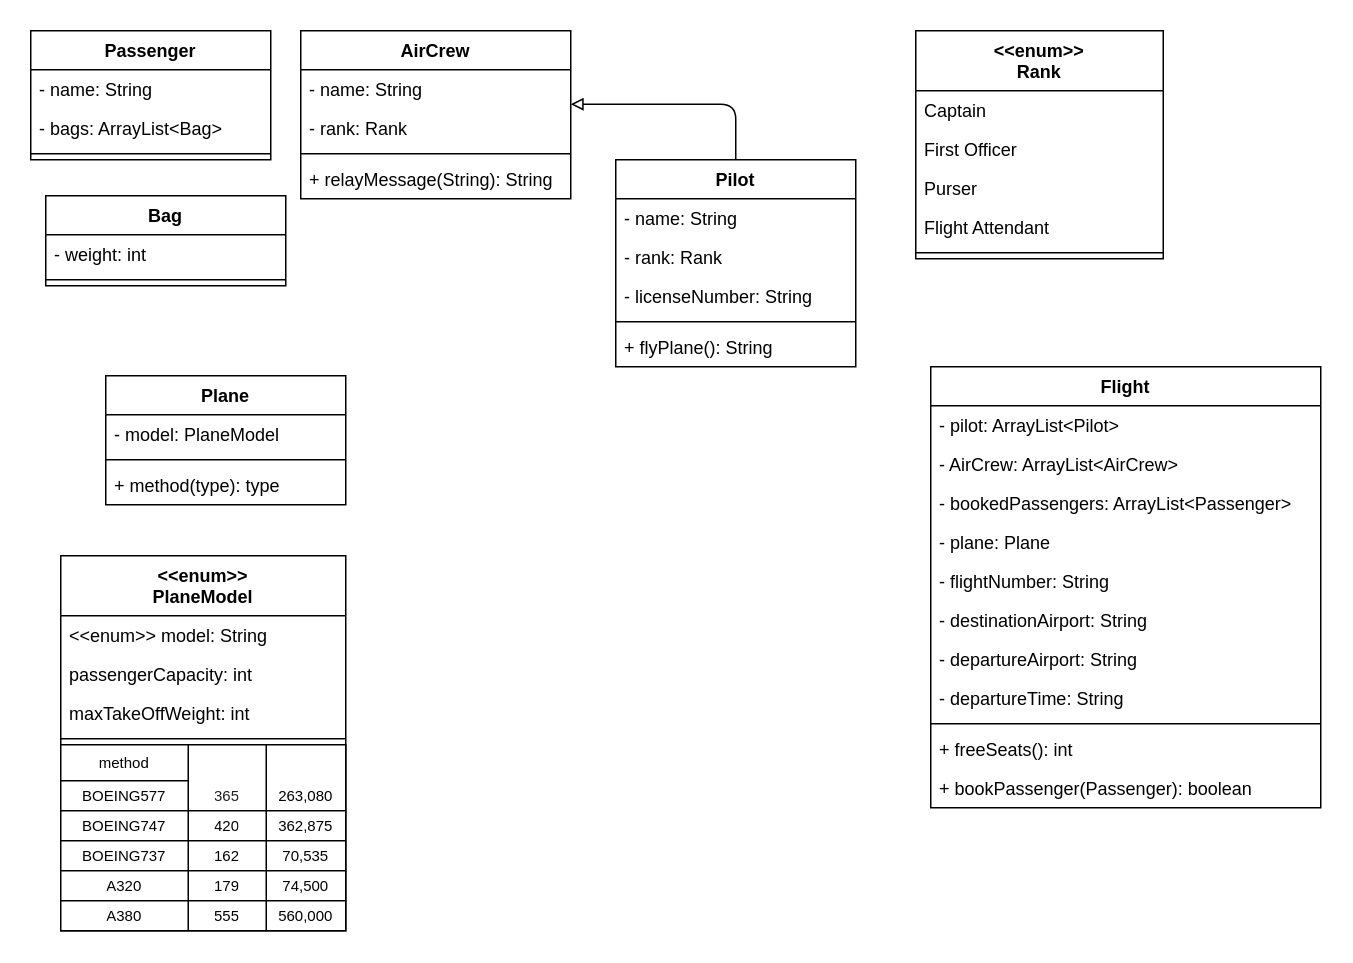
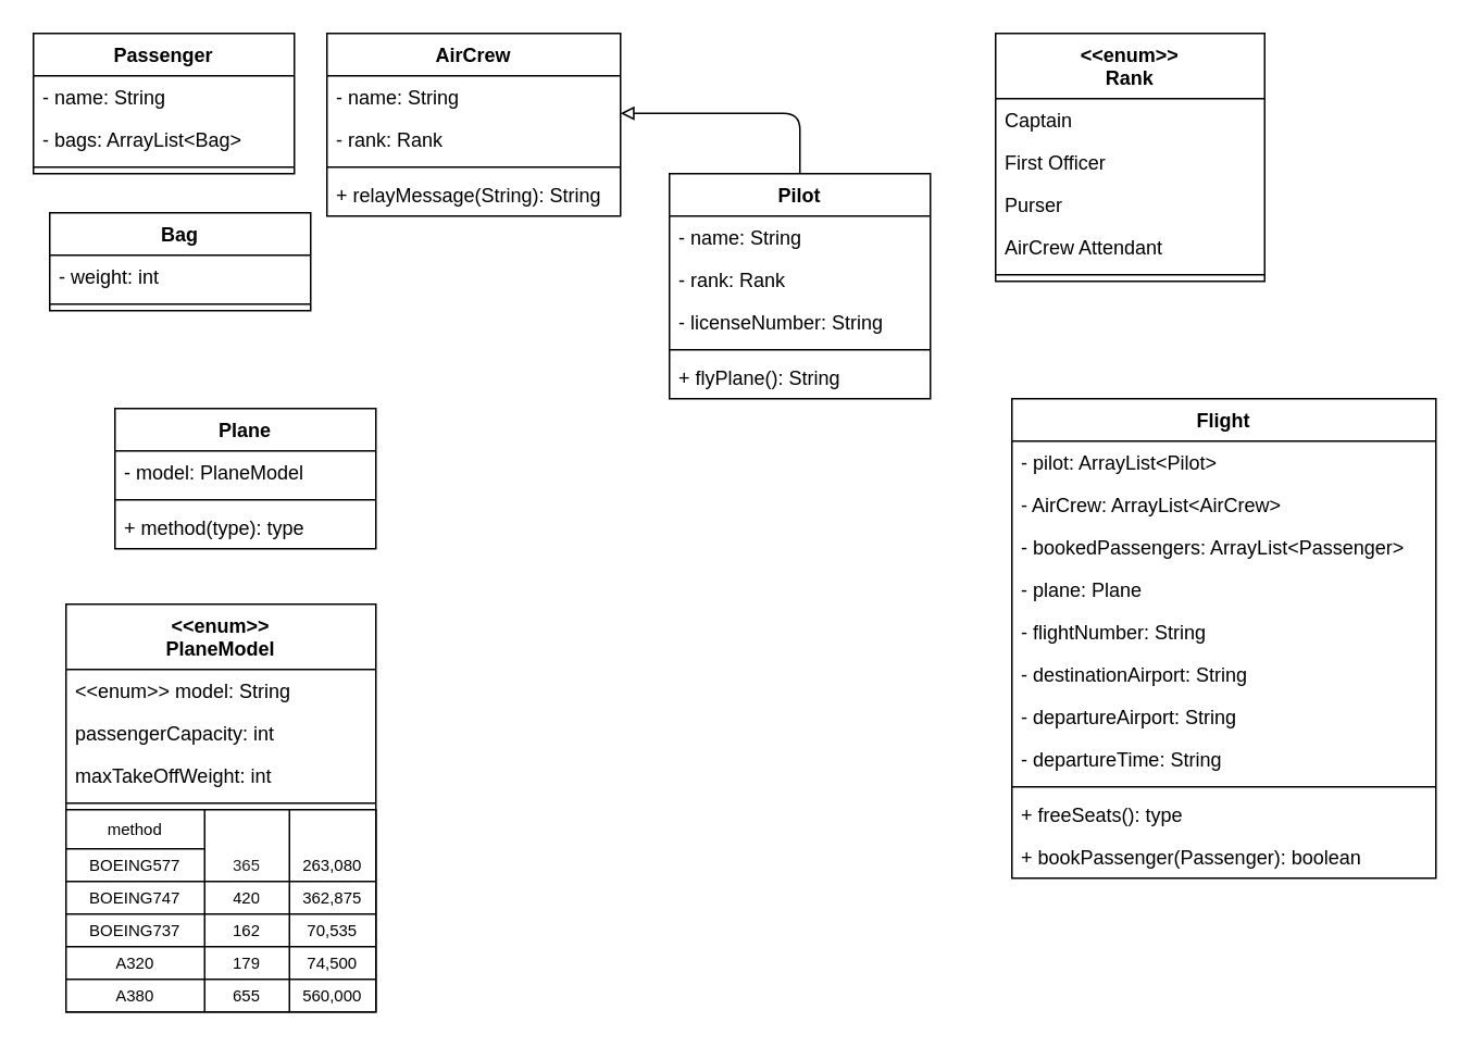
- <mxCell id="41" value="Flight Attendant" style="text;strokeColor=none;fillColor=none;align=left;verticalAlign=top;spacingLeft=4;spacingRight=4;overflow=hidden;rotatable=0;points=[[0,0.5],[1,0.5]];portConstraint=eastwest;" vertex="1" parent="37"><mxGeometry y="118" width="165" height="26" as="geometry" /></mxCell>
+ <mxCell id="41" value="AirCrew Attendant" style="text;strokeColor=none;fillColor=none;align=left;verticalAlign=top;spacingLeft=4;spacingRight=4;overflow=hidden;rotatable=0;points=[[0,0.5],[1,0.5]];portConstraint=eastwest;" vertex="1" parent="37"><mxGeometry y="118" width="165" height="26" as="geometry" /></mxCell>
- <mxCell id="68" value="+ freeSeats(): int" style="text;strokeColor=none;fillColor=none;align=left;verticalAlign=top;spacingLeft=4;spacingRight=4;overflow=hidden;rotatable=0;points=[[0,0.5],[1,0.5]];portConstraint=eastwest;" vertex="1" parent="58"><mxGeometry y="242" width="260" height="26" as="geometry" /></mxCell>
+ <mxCell id="68" value="+ freeSeats(): type" style="text;strokeColor=none;fillColor=none;align=left;verticalAlign=top;spacingLeft=4;spacingRight=4;overflow=hidden;rotatable=0;points=[[0,0.5],[1,0.5]];portConstraint=eastwest;" vertex="1" parent="58"><mxGeometry y="242" width="260" height="26" as="geometry" /></mxCell>
- <mxCell id="35" value="555" style="shape=partialRectangle;html=1;whiteSpace=wrap;connectable=0;overflow=hidden;fillColor=none;top=0;left=0;bottom=0;right=0;fontSize=10;" vertex="1" parent="33"><mxGeometry x="85" width="52" height="20" as="geometry" /></mxCell>
+ <mxCell id="35" value="655" style="shape=partialRectangle;html=1;whiteSpace=wrap;connectable=0;overflow=hidden;fillColor=none;top=0;left=0;bottom=0;right=0;fontSize=10;" vertex="1" parent="33"><mxGeometry x="85" width="52" height="20" as="geometry" /></mxCell>
